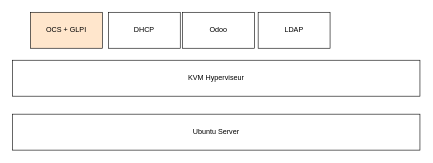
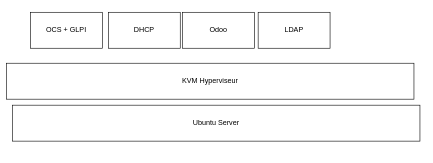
- <mxCell id="4" value="OCS + GLPI" style="rounded=0;whiteSpace=wrap;html=1;fillColor=#ffe6cc;" vertex="1" parent="1"><mxGeometry x="50" y="20" width="120" height="60" as="geometry" /></mxCell>
+ <mxCell id="4" value="OCS + GLPI" style="rounded=0;whiteSpace=wrap;html=1;" vertex="1" parent="1"><mxGeometry x="50" y="20" width="120" height="60" as="geometry" /></mxCell>
- <mxCell id="3" value="KVM Hyperviseur" style="rounded=0;whiteSpace=wrap;html=1;" vertex="1" parent="1"><mxGeometry x="20" y="100" width="680" height="60" as="geometry" /></mxCell>
+ <mxCell id="3" value="KVM Hyperviseur" style="rounded=0;whiteSpace=wrap;html=1;" vertex="1" parent="1"><mxGeometry x="10" y="105" width="680" height="60" as="geometry" /></mxCell>
- <mxCell id="2" value="Ubuntu Server" style="rounded=0;whiteSpace=wrap;html=1;" vertex="1" parent="1"><mxGeometry x="20" y="190" width="680" height="60" as="geometry" /></mxCell>
+ <mxCell id="2" value="Ubuntu Server" style="rounded=0;whiteSpace=wrap;html=1;" vertex="1" parent="1"><mxGeometry x="20" y="175" width="680" height="60" as="geometry" /></mxCell>
